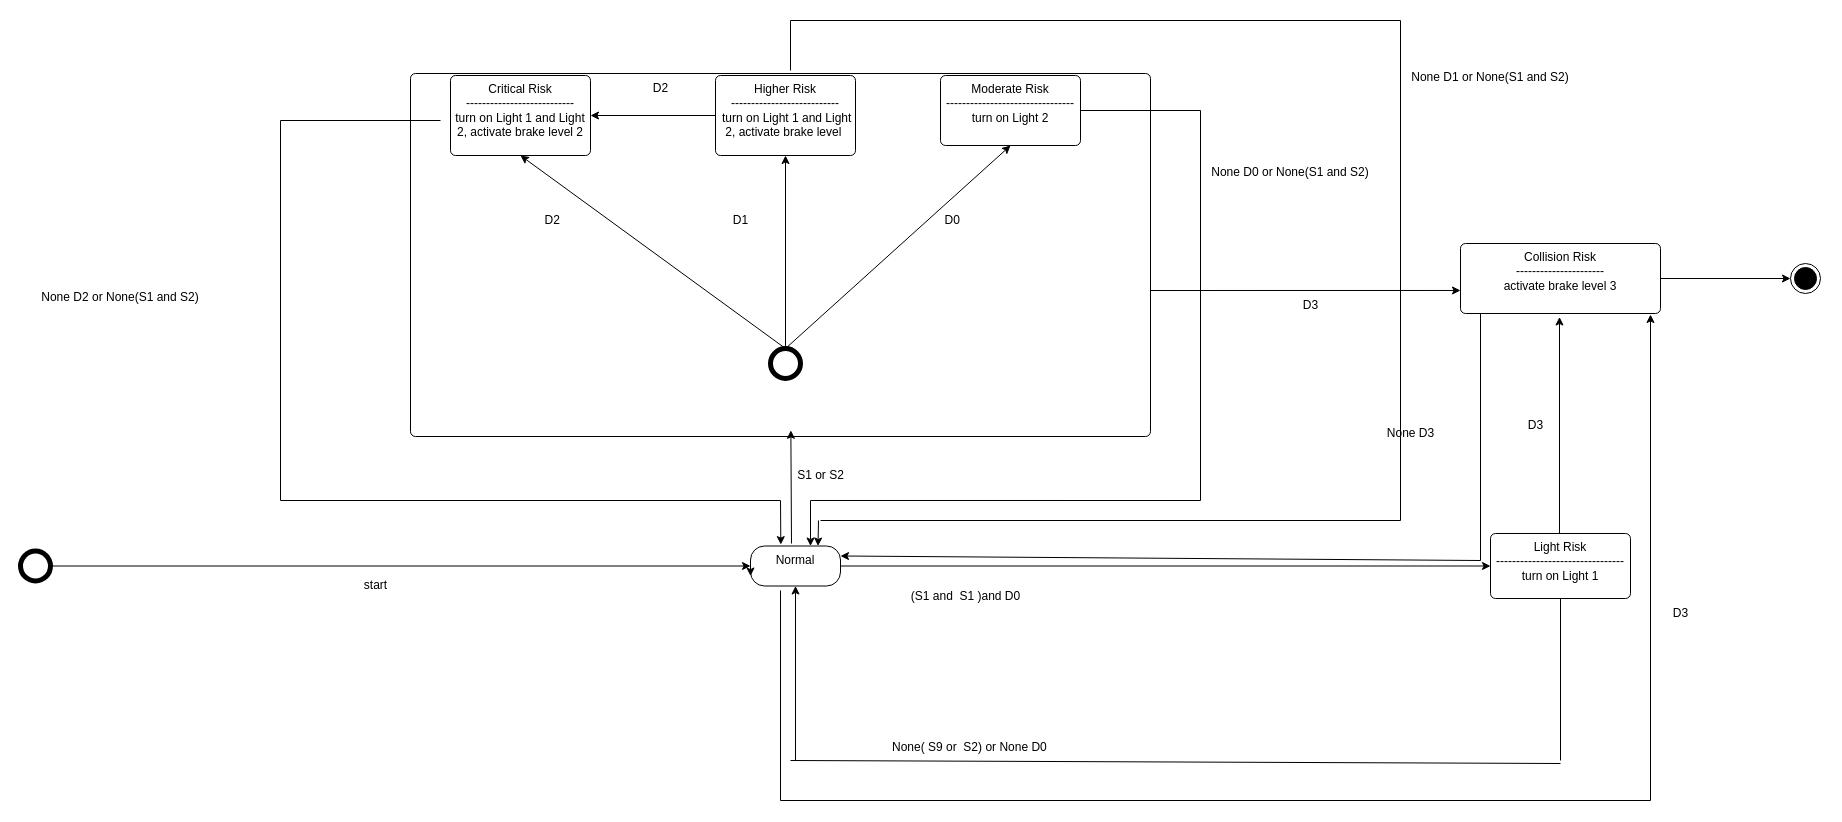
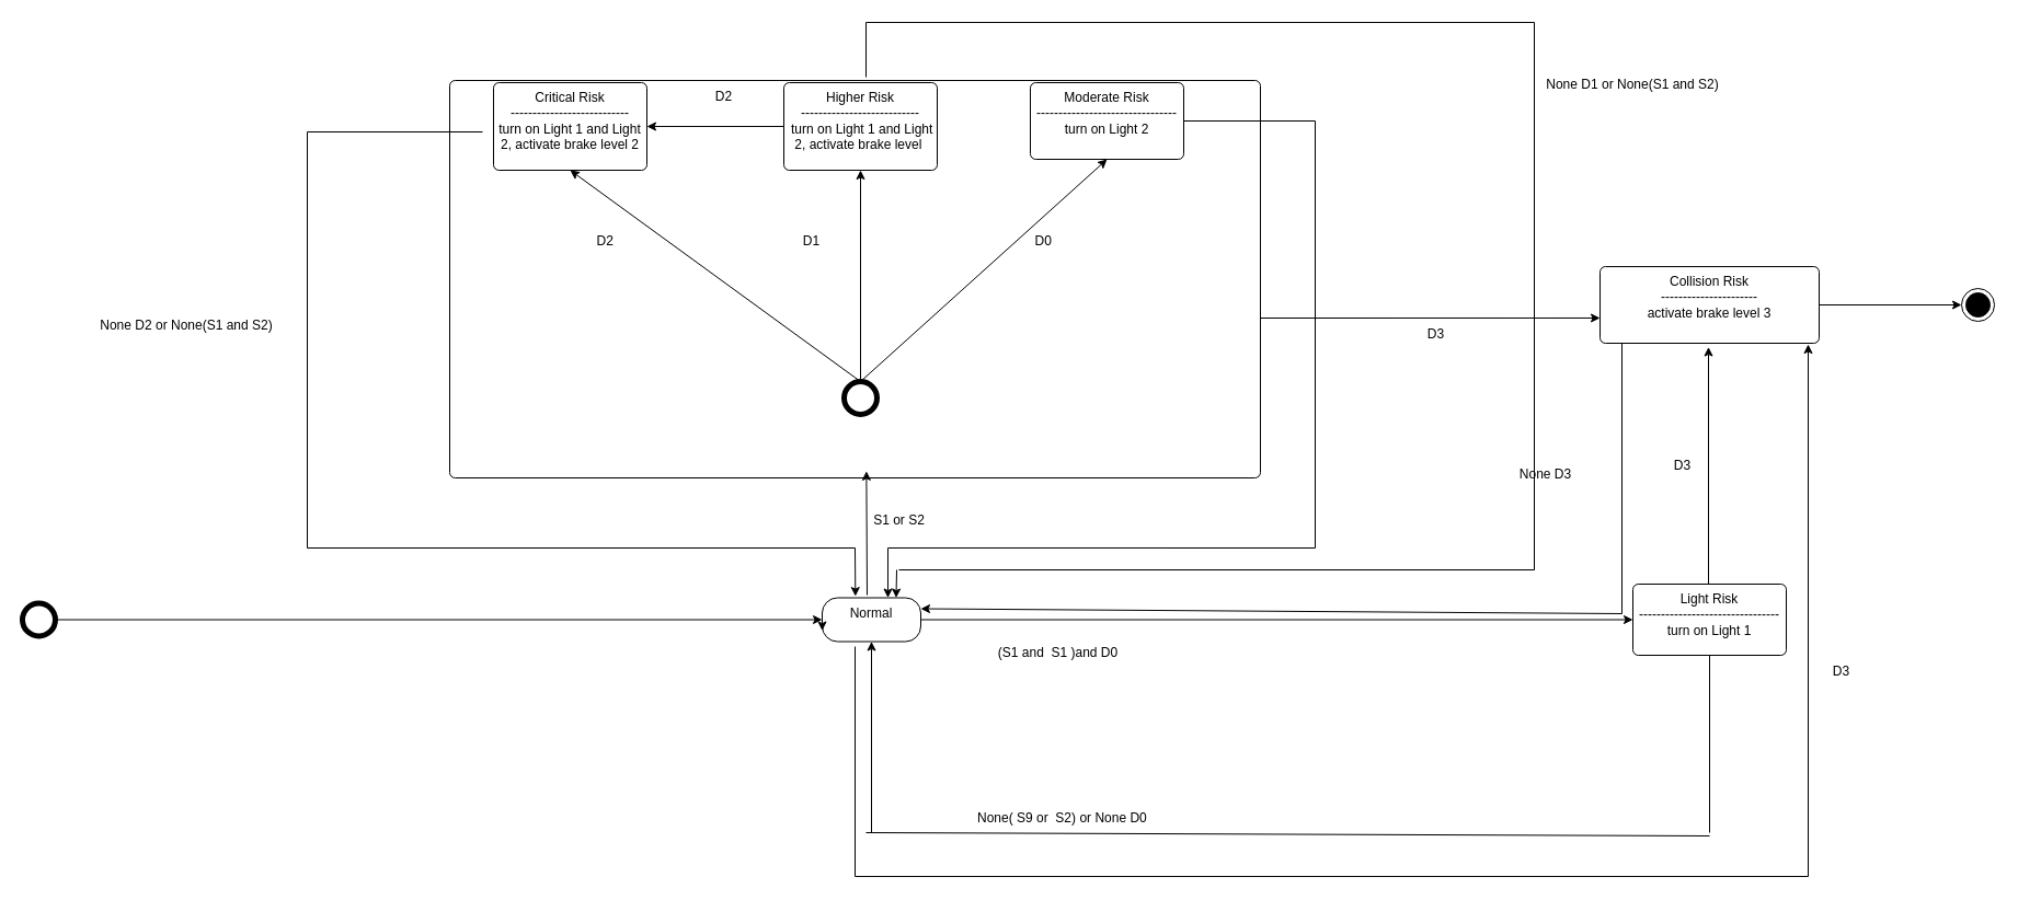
- <mxCell id="52" value="None D0 or None(S1 and S2)" style="text;html=1;align=center;verticalAlign=middle;whiteSpace=wrap;rounded=0;fontFamily=Helvetica;fontSize=12;fontColor=default;" parent="1" vertex="1"><mxGeometry x="1190" y="155" width="200" height="33" as="geometry" /></mxCell>
- <mxCell id="50" value="None D2 or None(S1 and S2)" style="text;html=1;align=center;verticalAlign=middle;whiteSpace=wrap;rounded=0;fontFamily=Helvetica;fontSize=12;fontColor=default;" parent="1" vertex="1"><mxGeometry x="20" y="280" width="200" height="33" as="geometry" /></mxCell>
+ <mxCell id="50" value="None D2 or None(S1 and S2)" style="text;html=1;align=center;verticalAlign=middle;whiteSpace=wrap;rounded=0;fontFamily=Helvetica;fontSize=12;fontColor=default;" parent="1" vertex="1"><mxGeometry x="70" y="280" width="200" height="33" as="geometry" /></mxCell>
- <mxCell id="15" value="start" style="text;html=1;align=center;verticalAlign=middle;resizable=0;points=[];autosize=1;strokeColor=none;fillColor=none;fontFamily=Helvetica;fontSize=12;fontColor=default;" parent="1" vertex="1"><mxGeometry x="350" y="570" width="50" height="30" as="geometry" /></mxCell>
